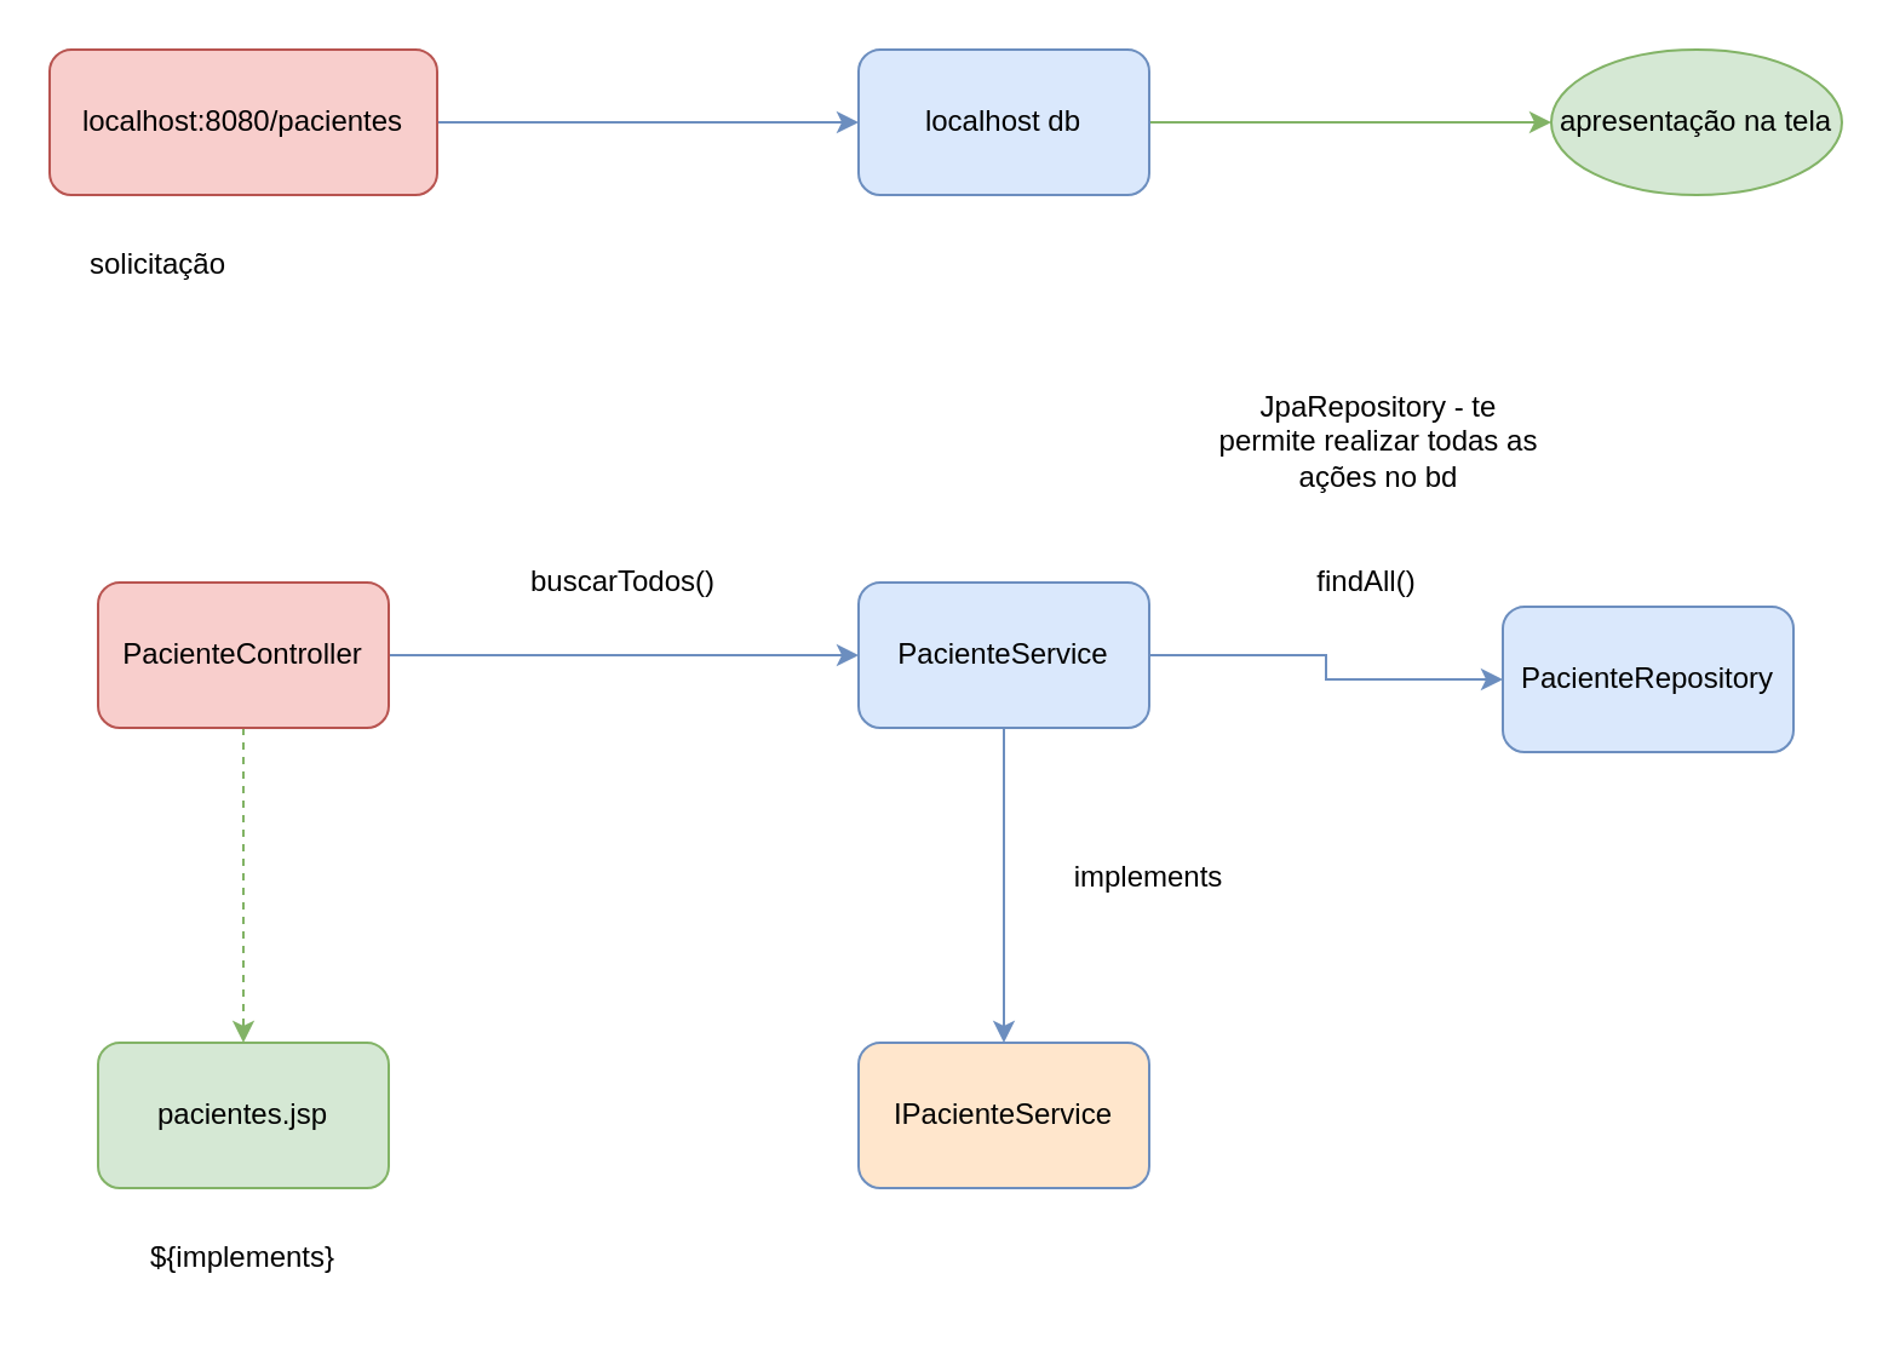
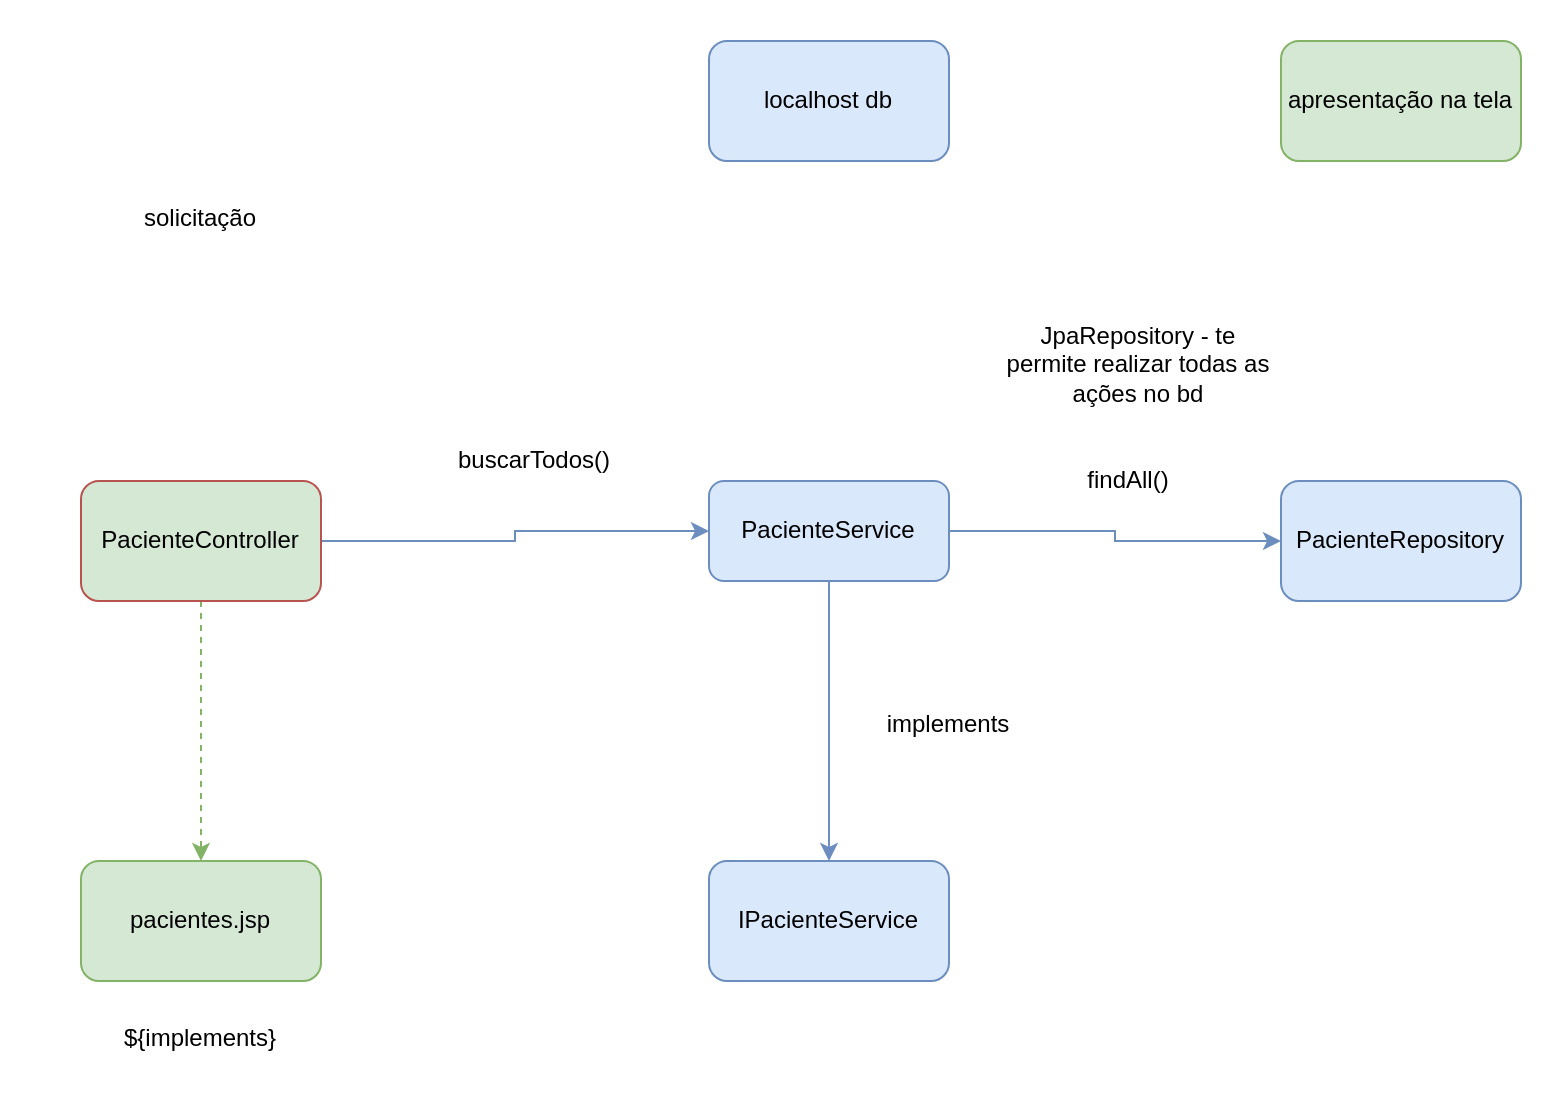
- <mxCell id="20" value="localhost:8080/pacientes" style="rounded=1;whiteSpace=wrap;html=1;fillColor=#f8cecc;strokeColor=#b85450;" vertex="1" parent="1"><mxGeometry x="20" y="20" width="160" height="60" as="geometry" /></mxCell>
- <mxCell id="19" style="edgeStyle=orthogonalEdgeStyle;rounded=0;orthogonalLoop=1;jettySize=auto;html=1;entryX=0;entryY=0.5;entryDx=0;entryDy=0;fillColor=#dae8fc;strokeColor=#6c8ebf;" edge="1" parent="1" source="20" target="17"><mxGeometry relative="1" as="geometry" /></mxCell>
- <mxCell id="16" value="" style="edgeStyle=orthogonalEdgeStyle;rounded=0;orthogonalLoop=1;jettySize=auto;html=1;fillColor=#d5e8d4;strokeColor=#82b366;" edge="1" parent="1" source="17" target="18"><mxGeometry relative="1" as="geometry" /></mxCell>
- <mxCell id="18" value="apresentação na tela" style="ellipse;whiteSpace=wrap;html=1;fillColor=#d5e8d4;strokeColor=#82b366;" vertex="1" parent="1"><mxGeometry x="640" y="20" width="120" height="60" as="geometry" /></mxCell>
+ <mxCell id="18" value="apresentação na tela" style="rounded=1;whiteSpace=wrap;html=1;fillColor=#d5e8d4;strokeColor=#82b366;" vertex="1" parent="1"><mxGeometry x="640" y="20" width="120" height="60" as="geometry" /></mxCell>
- <mxCell id="21" value="solicitação" style="text;html=1;strokeColor=none;fillColor=none;align=center;verticalAlign=middle;whiteSpace=wrap;rounded=0;" vertex="1" parent="1"><mxGeometry x="20" y="90" width="90" height="37" as="geometry" /></mxCell>
+ <mxCell id="21" value="solicitação" style="text;html=1;strokeColor=none;fillColor=none;align=center;verticalAlign=middle;whiteSpace=wrap;rounded=0;" vertex="1" parent="1"><mxGeometry x="55" y="90" width="90" height="37" as="geometry" /></mxCell>
- <mxCell id="12" value="buscarTodos()" style="text;html=1;strokeColor=none;fillColor=none;align=center;verticalAlign=middle;whiteSpace=wrap;rounded=0;" vertex="1" parent="1"><mxGeometry x="212" y="221.5" width="90" height="37" as="geometry" /></mxCell>
+ <mxCell id="12" value="buscarTodos()" style="text;html=1;strokeColor=none;fillColor=none;align=center;verticalAlign=middle;whiteSpace=wrap;rounded=0;" vertex="1" parent="1"><mxGeometry x="222" y="211.5" width="90" height="37" as="geometry" /></mxCell>
- <mxCell id="4" value="PacienteController" style="rounded=1;whiteSpace=wrap;html=1;fillColor=#f8cecc;strokeColor=#b85450;" vertex="1" parent="1"><mxGeometry x="40" y="240" width="120" height="60" as="geometry" /></mxCell>
+ <mxCell id="4" value="PacienteController" style="rounded=1;whiteSpace=wrap;html=1;fillColor=#d5e8d4;strokeColor=#b85450;" vertex="1" parent="1"><mxGeometry x="40" y="240" width="120" height="60" as="geometry" /></mxCell>
- <mxCell id="8" value="PacienteService" style="rounded=1;whiteSpace=wrap;html=1;fillColor=#dae8fc;strokeColor=#6c8ebf;" vertex="1" parent="1"><mxGeometry x="354" y="240" width="120" height="60" as="geometry" /></mxCell>
+ <mxCell id="8" value="PacienteService" style="rounded=1;whiteSpace=wrap;html=1;fillColor=#dae8fc;strokeColor=#6c8ebf;" vertex="1" parent="1"><mxGeometry x="354" y="240" width="120" height="50" as="geometry" /></mxCell>
- <mxCell id="9" value="PacienteRepository" style="rounded=1;whiteSpace=wrap;html=1;fillColor=#dae8fc;strokeColor=#6c8ebf;" vertex="1" parent="1"><mxGeometry x="620" y="250" width="120" height="60" as="geometry" /></mxCell>
+ <mxCell id="9" value="PacienteRepository" style="rounded=1;whiteSpace=wrap;html=1;fillColor=#dae8fc;strokeColor=#6c8ebf;" vertex="1" parent="1"><mxGeometry x="640" y="240" width="120" height="60" as="geometry" /></mxCell>
- <mxCell id="10" value="IPacienteService" style="rounded=1;whiteSpace=wrap;html=1;fillColor=#ffe6cc;strokeColor=#6c8ebf;" vertex="1" parent="1"><mxGeometry x="354" y="430" width="120" height="60" as="geometry" /></mxCell>
+ <mxCell id="10" value="IPacienteService" style="rounded=1;whiteSpace=wrap;html=1;fillColor=#dae8fc;strokeColor=#6c8ebf;" vertex="1" parent="1"><mxGeometry x="354" y="430" width="120" height="60" as="geometry" /></mxCell>
